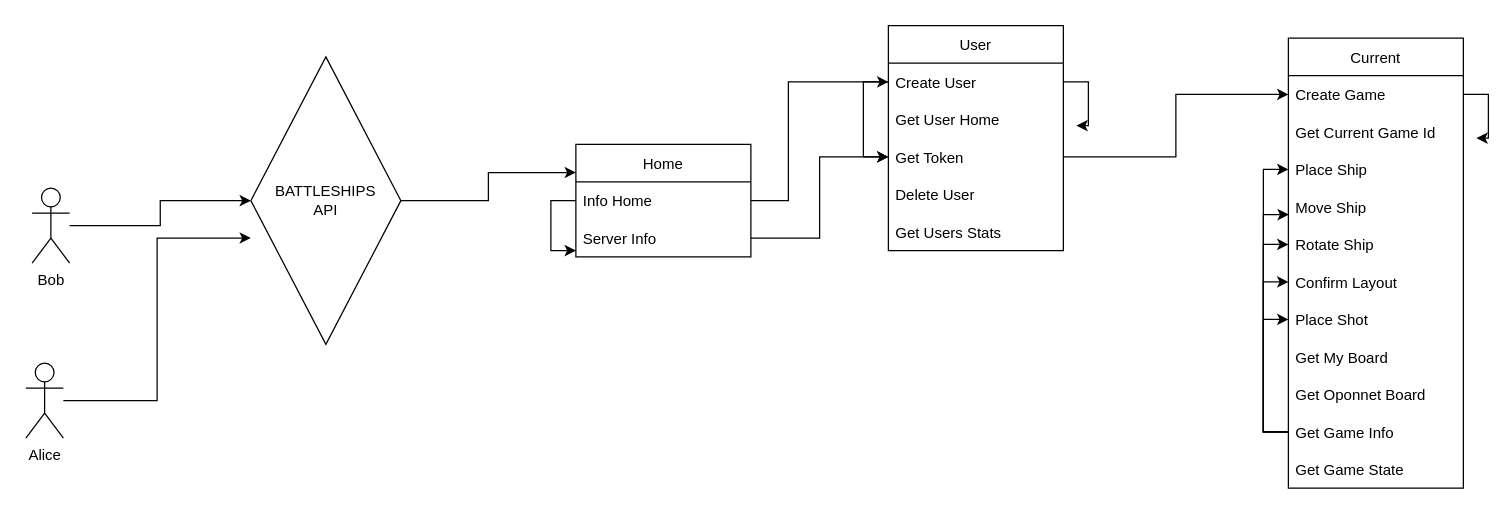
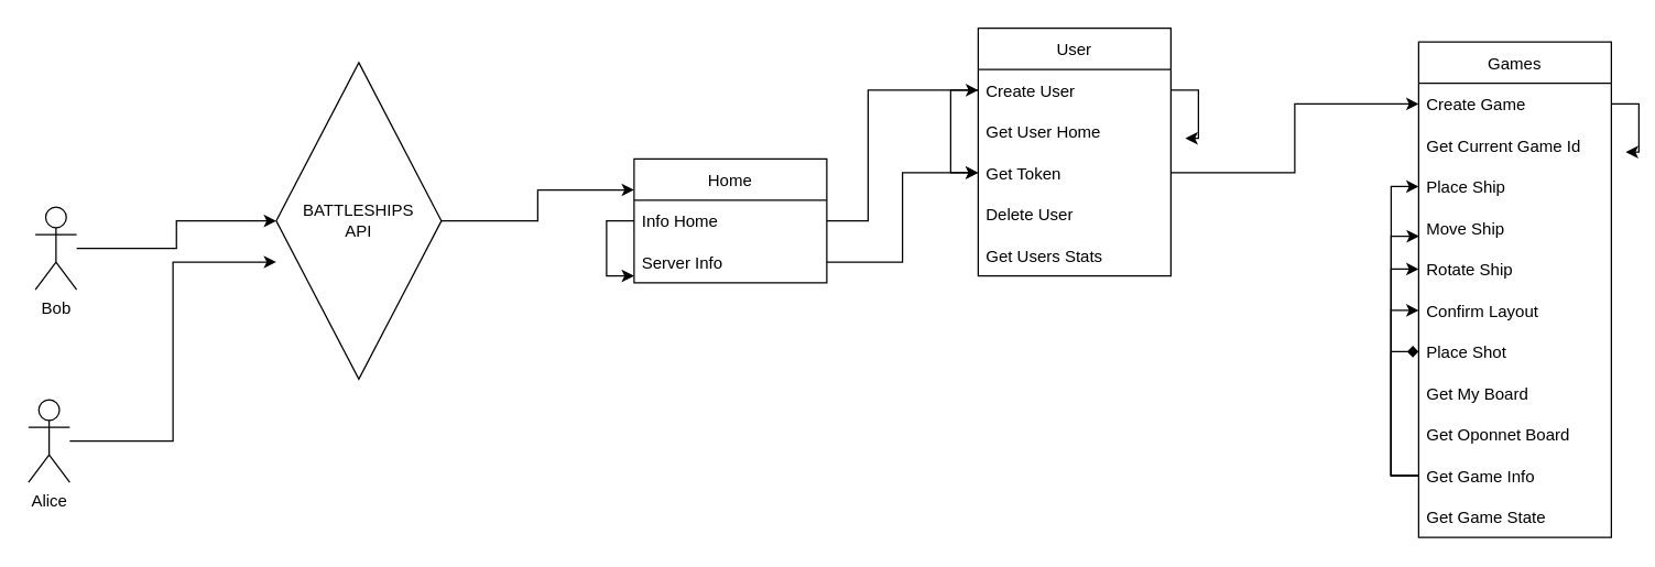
- <mxCell id="17" value="Current" style="swimlane;fontStyle=0;childLayout=stackLayout;horizontal=1;startSize=30;horizontalStack=0;resizeParent=1;resizeParentMax=0;resizeLast=0;collapsible=1;marginBottom=0;" vertex="1" parent="1"><mxGeometry x="1030" y="30" width="140" height="360" as="geometry" /></mxCell>
+ <mxCell id="17" value="Games" style="swimlane;fontStyle=0;childLayout=stackLayout;horizontal=1;startSize=30;horizontalStack=0;resizeParent=1;resizeParentMax=0;resizeLast=0;collapsible=1;marginBottom=0;" vertex="1" parent="1"><mxGeometry x="1030" y="30" width="140" height="360" as="geometry" /></mxCell>
- <mxCell id="31" style="edgeStyle=orthogonalEdgeStyle;rounded=0;orthogonalLoop=1;jettySize=auto;html=1;entryX=0;entryY=0.5;entryDx=0;entryDy=0;" edge="1" parent="17" source="32" target="24"><mxGeometry relative="1" as="geometry" /></mxCell>
+ <mxCell id="31" style="edgeStyle=orthogonalEdgeStyle;rounded=0;orthogonalLoop=1;jettySize=auto;html=1;entryX=0;entryY=0.5;entryDx=0;entryDy=0;endArrow=diamond;" edge="1" parent="17" source="32" target="24"><mxGeometry relative="1" as="geometry" /></mxCell>
